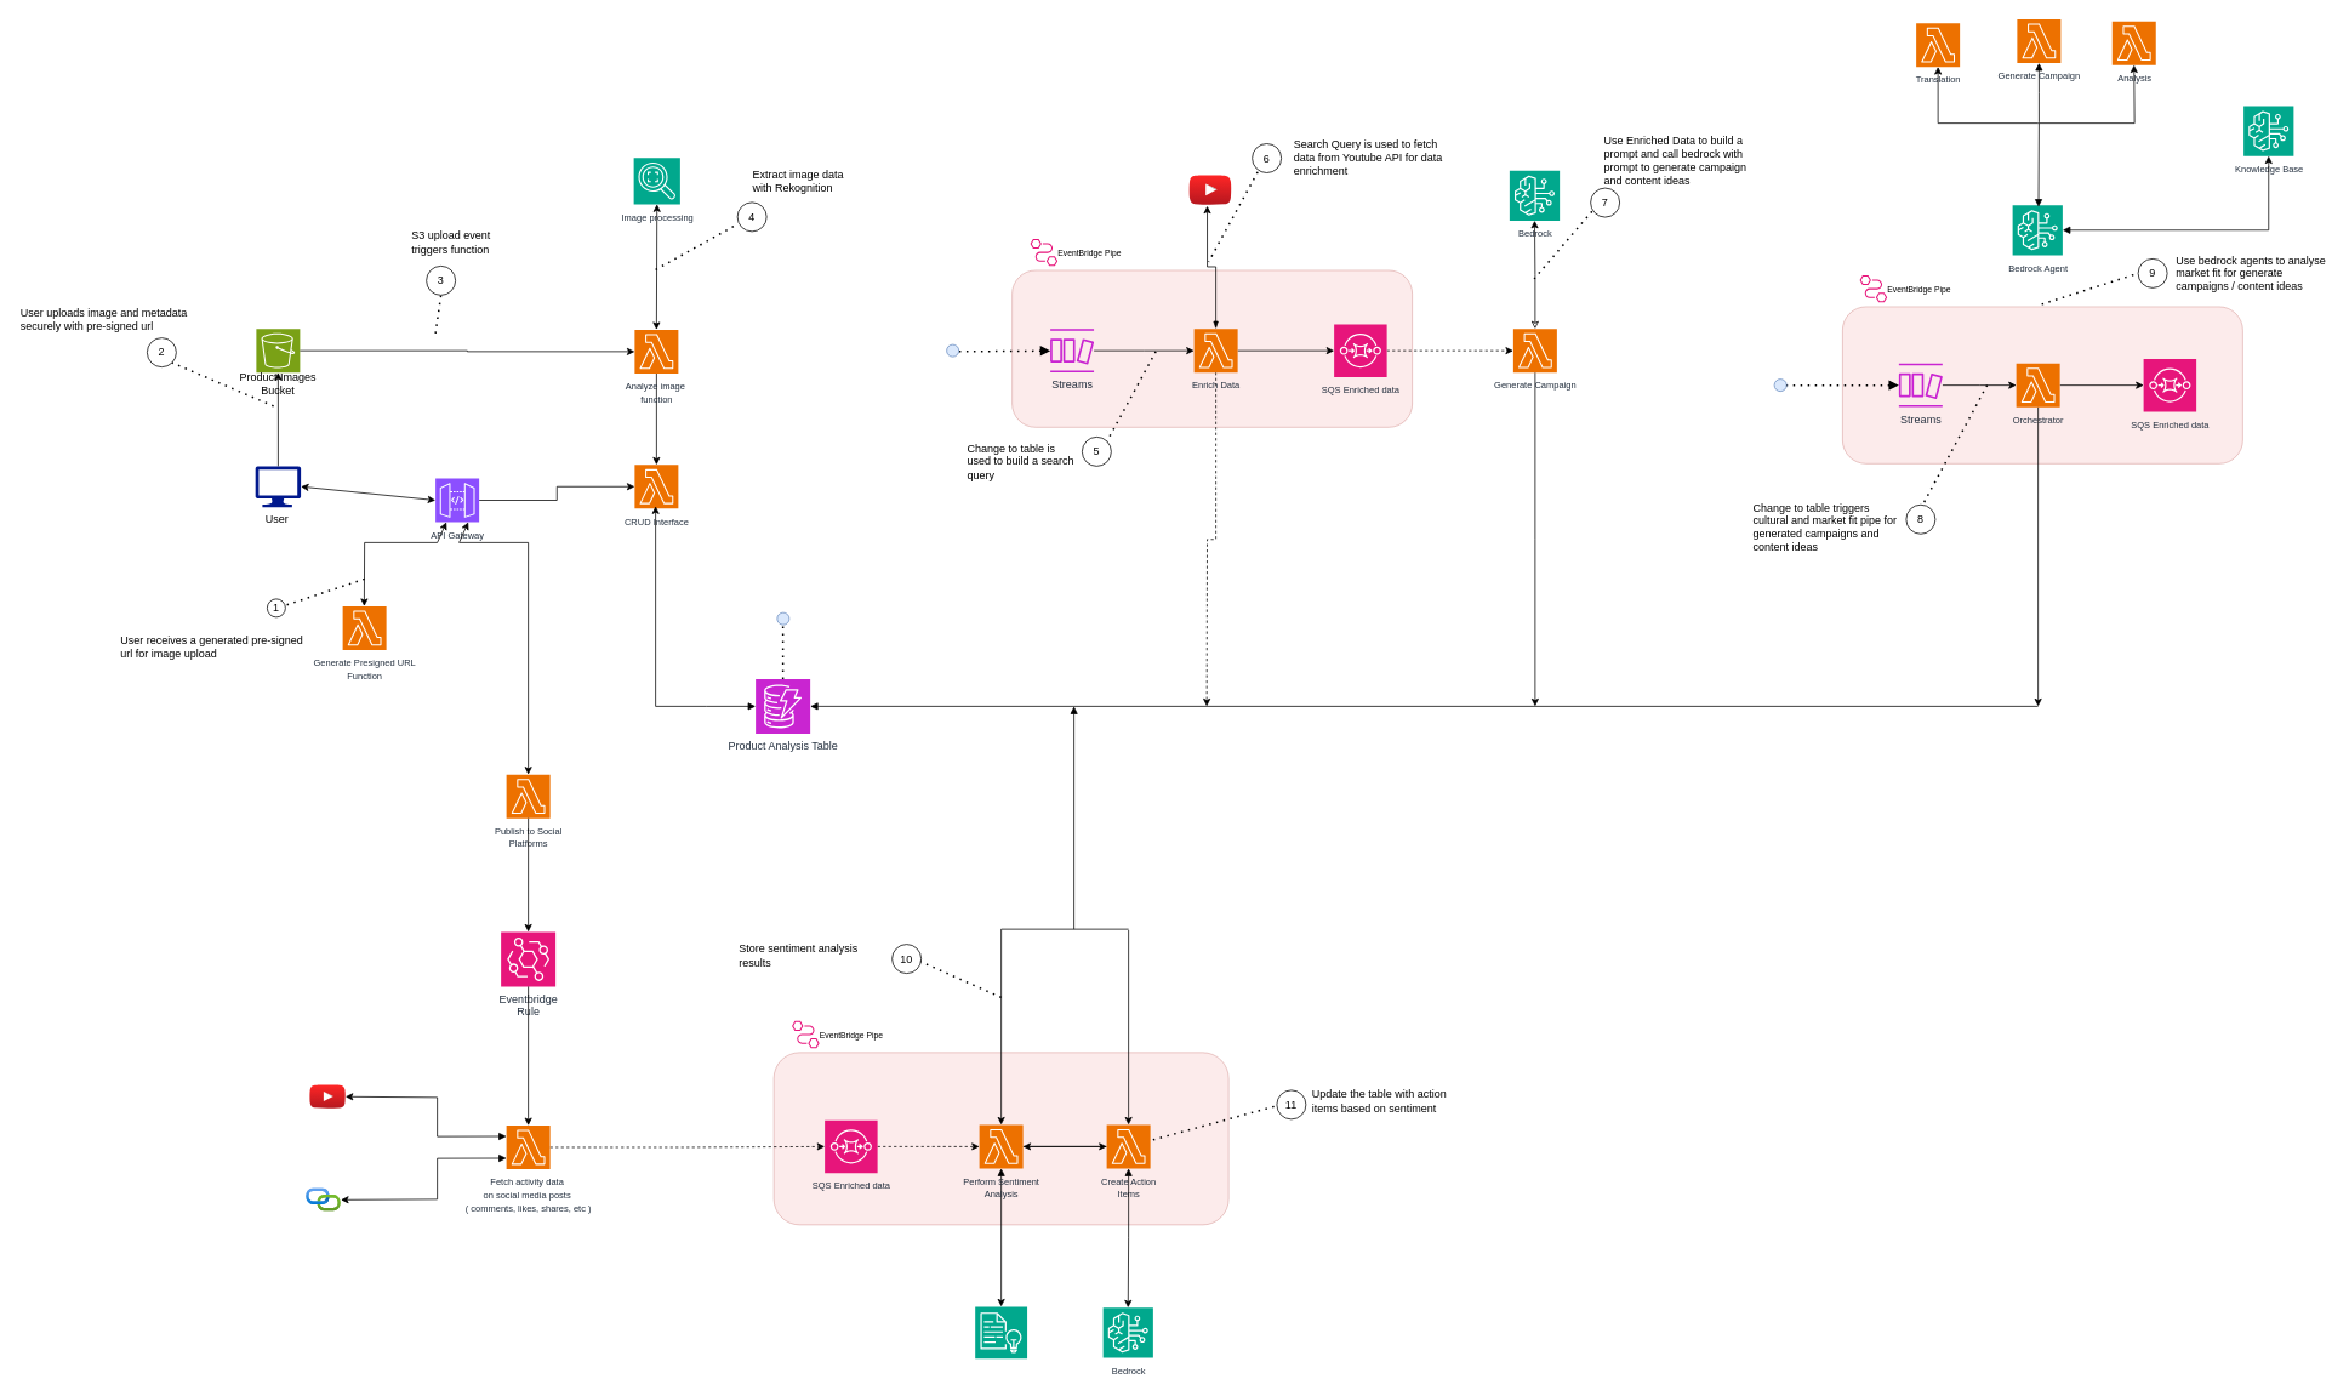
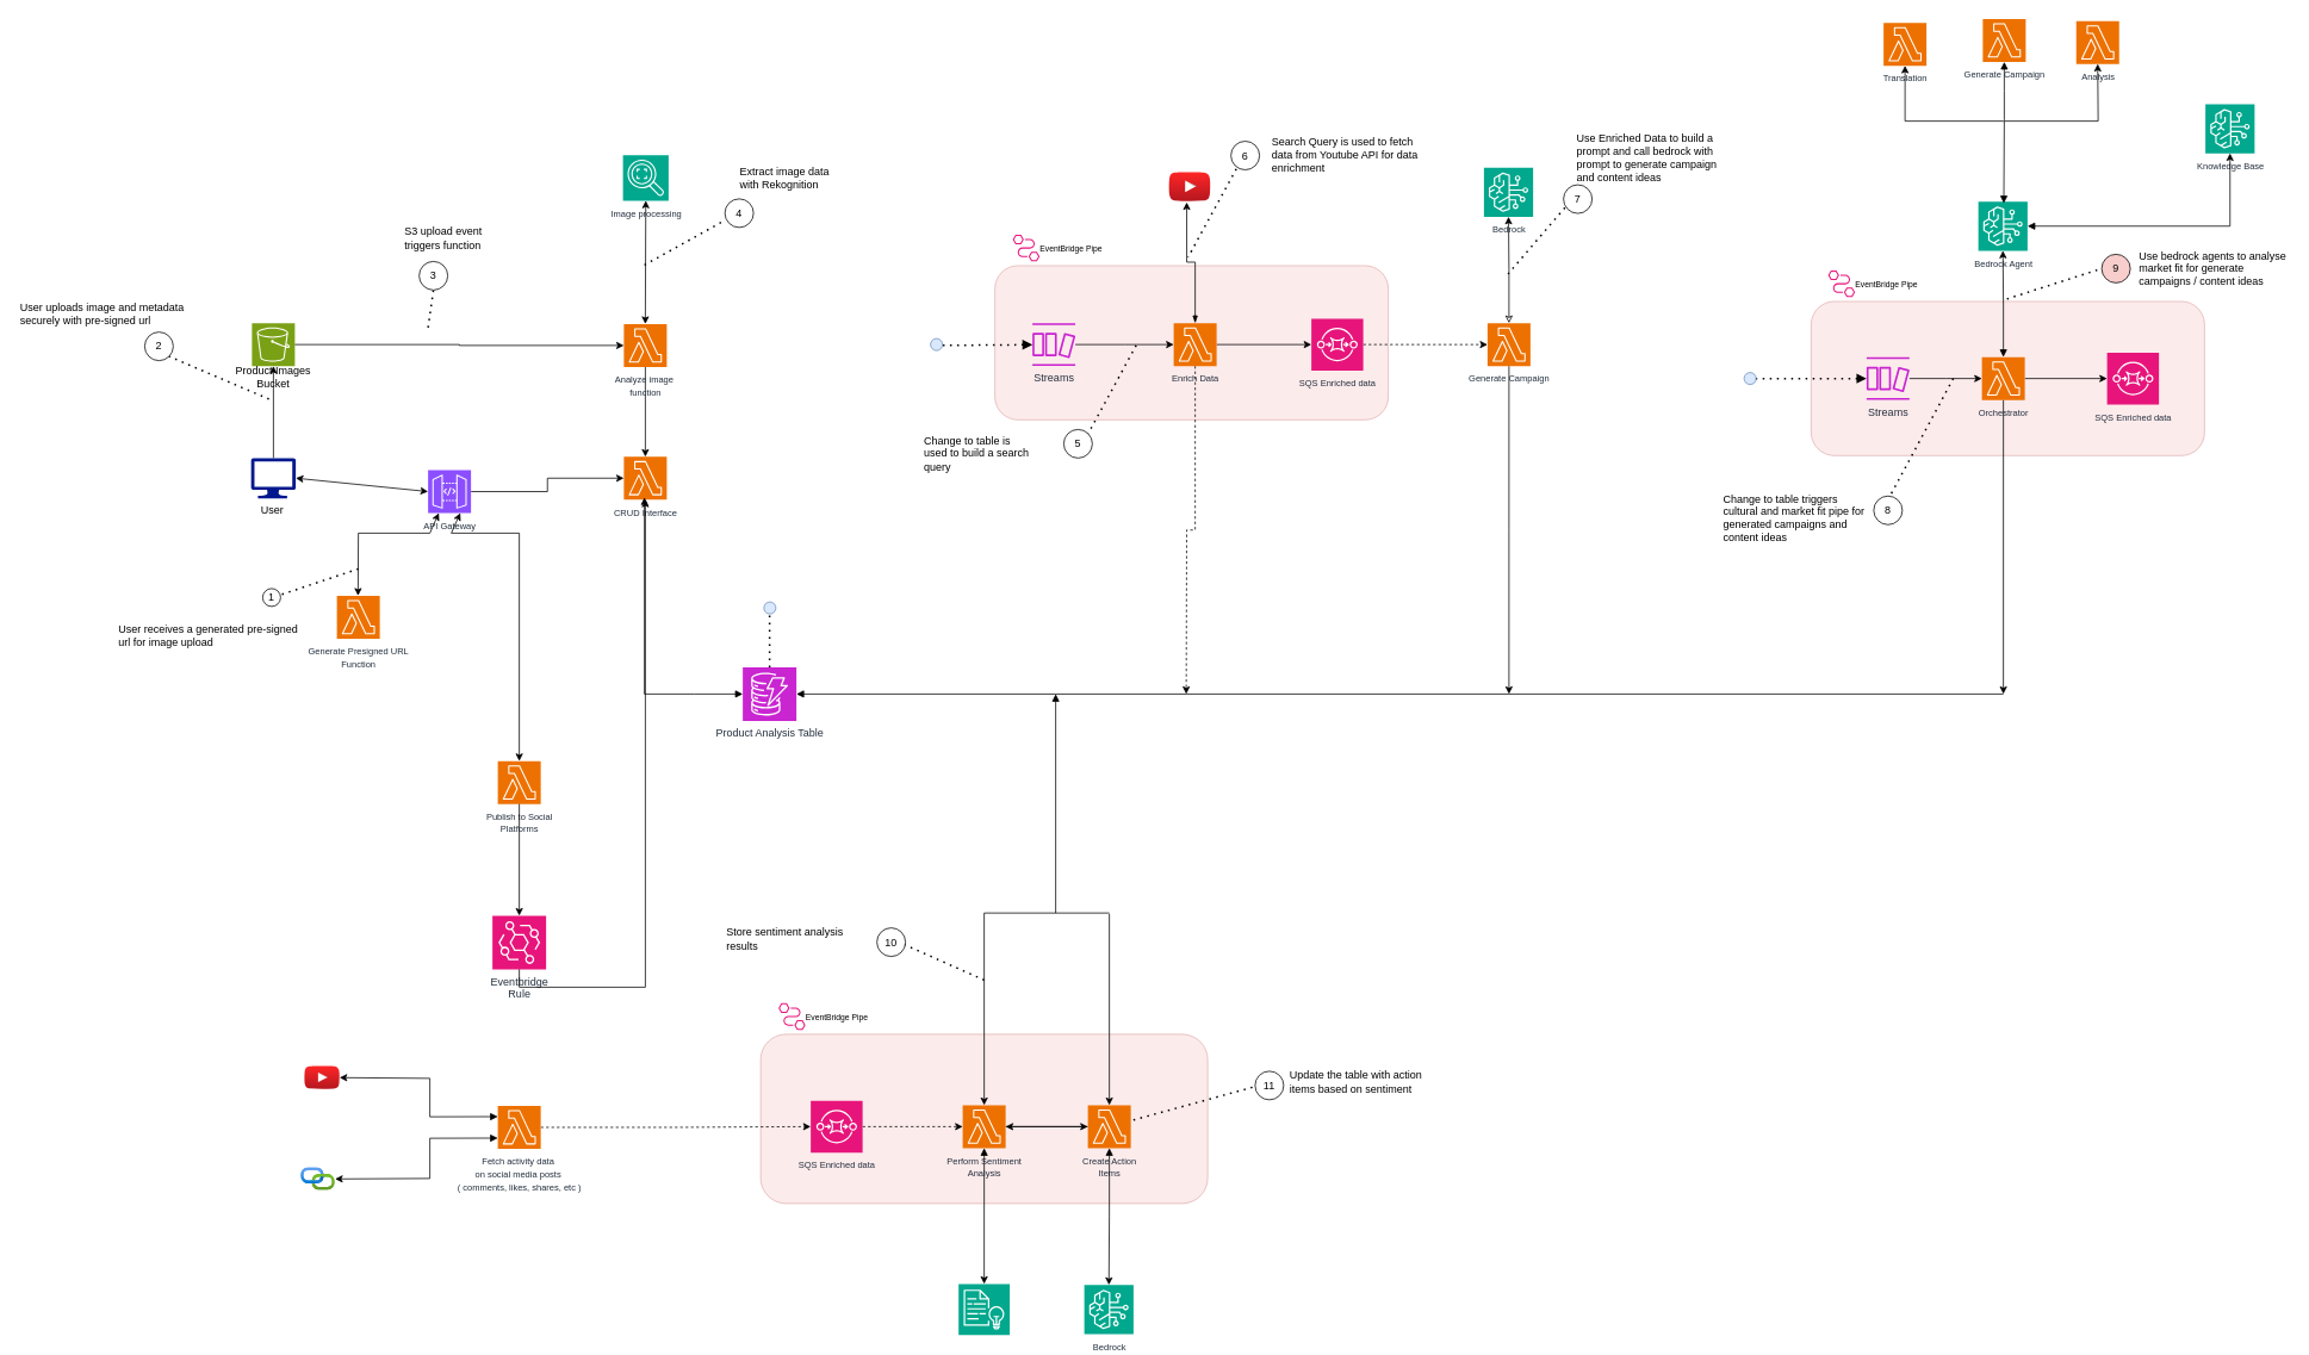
- <mxCell id="105" value="9" style="ellipse;whiteSpace=wrap;html=1;aspect=fixed;" parent="1" vertex="1"><mxGeometry x="2350" y="284" width="32" height="32" as="geometry" /></mxCell>
+ <mxCell id="105" value="9" style="ellipse;whiteSpace=wrap;html=1;aspect=fixed;fillColor=#f8cecc;" parent="1" vertex="1"><mxGeometry x="2350" y="284" width="32" height="32" as="geometry" /></mxCell>
+ <mxCell id="69" style="edgeStyle=orthogonalEdgeStyle;rounded=0;orthogonalLoop=1;jettySize=auto;html=1;entryX=0.5;entryY=1;entryDx=0;entryDy=0;entryPerimeter=0;startArrow=block;startFill=1;" parent="1" source="36" target="38" edge="1"><mxGeometry relative="1" as="geometry" /></mxCell>
- <mxCell id="93" value="Change to table is used to build a search query" style="text;html=1;align=left;verticalAlign=middle;whiteSpace=wrap;rounded=0;" parent="1" vertex="1"><mxGeometry x="1061" y="487" width="120" height="40" as="geometry" /></mxCell>
+ <mxCell id="93" value="Change to table is used to build a search query" style="text;html=1;align=left;verticalAlign=middle;whiteSpace=wrap;rounded=0;" parent="1" vertex="1"><mxGeometry x="1031" y="487" width="120" height="40" as="geometry" /></mxCell>
- <mxCell id="108" style="edgeStyle=orthogonalEdgeStyle;rounded=0;orthogonalLoop=1;jettySize=auto;html=1;entryX=0.5;entryY=0;entryDx=0;entryDy=0;entryPerimeter=0;exitX=0.5;exitY=1;exitDx=0;exitDy=0;exitPerimeter=0;" parent="1" source="107" target="110" edge="1"><mxGeometry relative="1" as="geometry" /></mxCell>
+ <mxCell id="108" style="edgeStyle=orthogonalEdgeStyle;rounded=0;orthogonalLoop=1;jettySize=auto;html=1;exitX=0.5;exitY=1;exitDx=0;exitDy=0;exitPerimeter=0;" parent="1" source="107" target="9" edge="1"><mxGeometry relative="1" as="geometry" /></mxCell>
